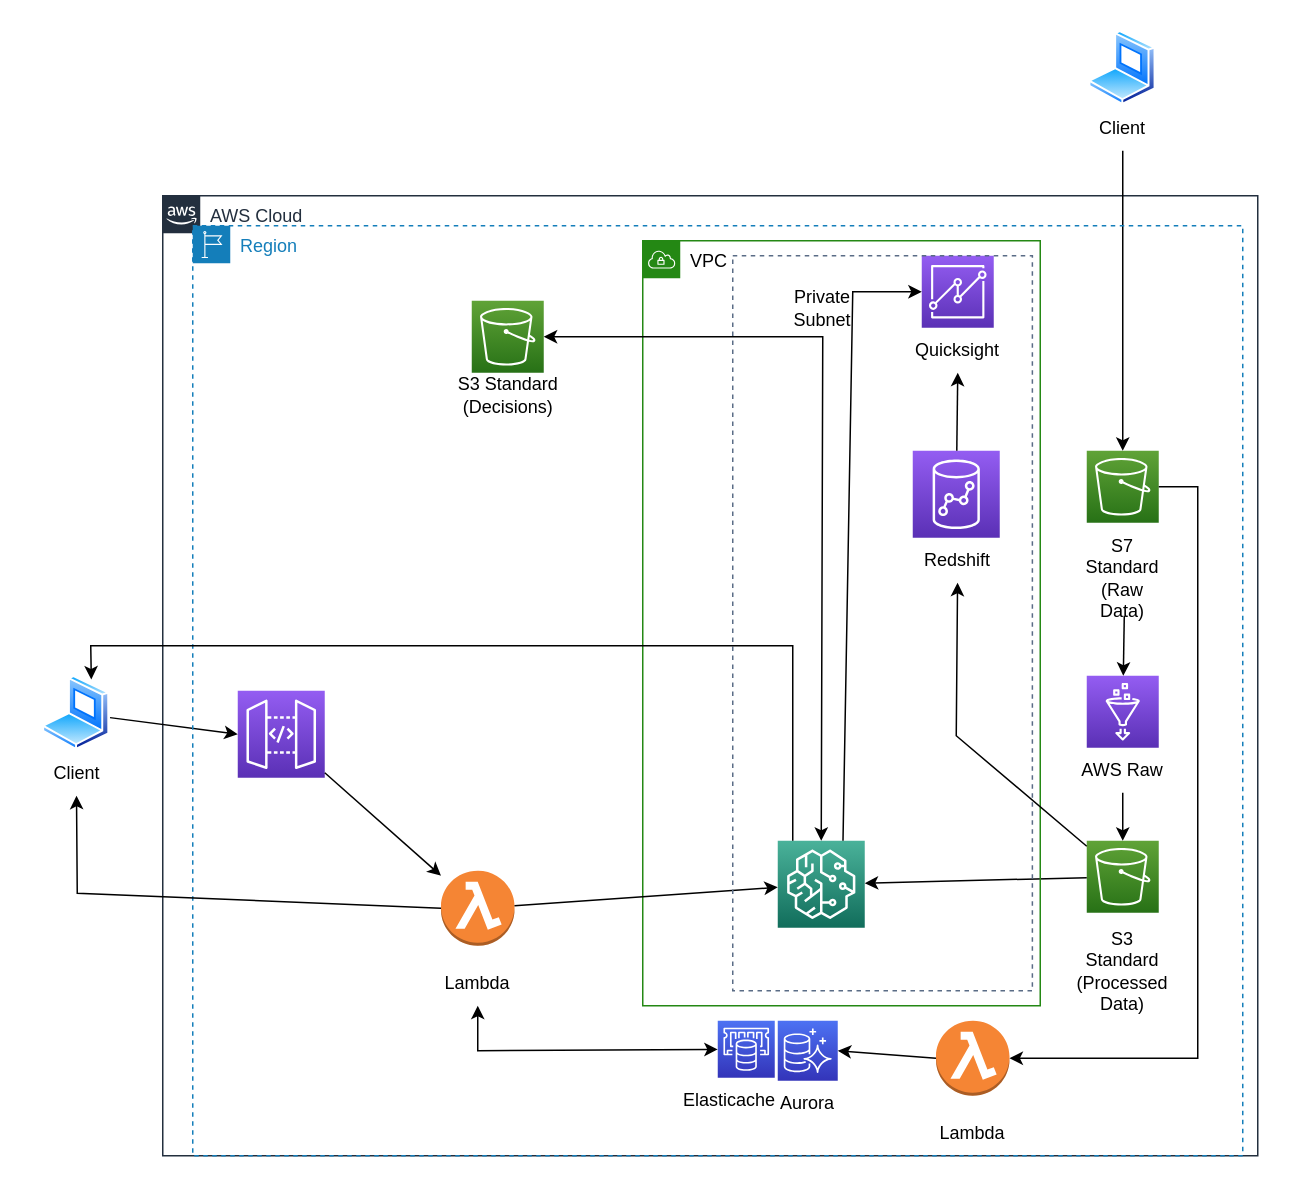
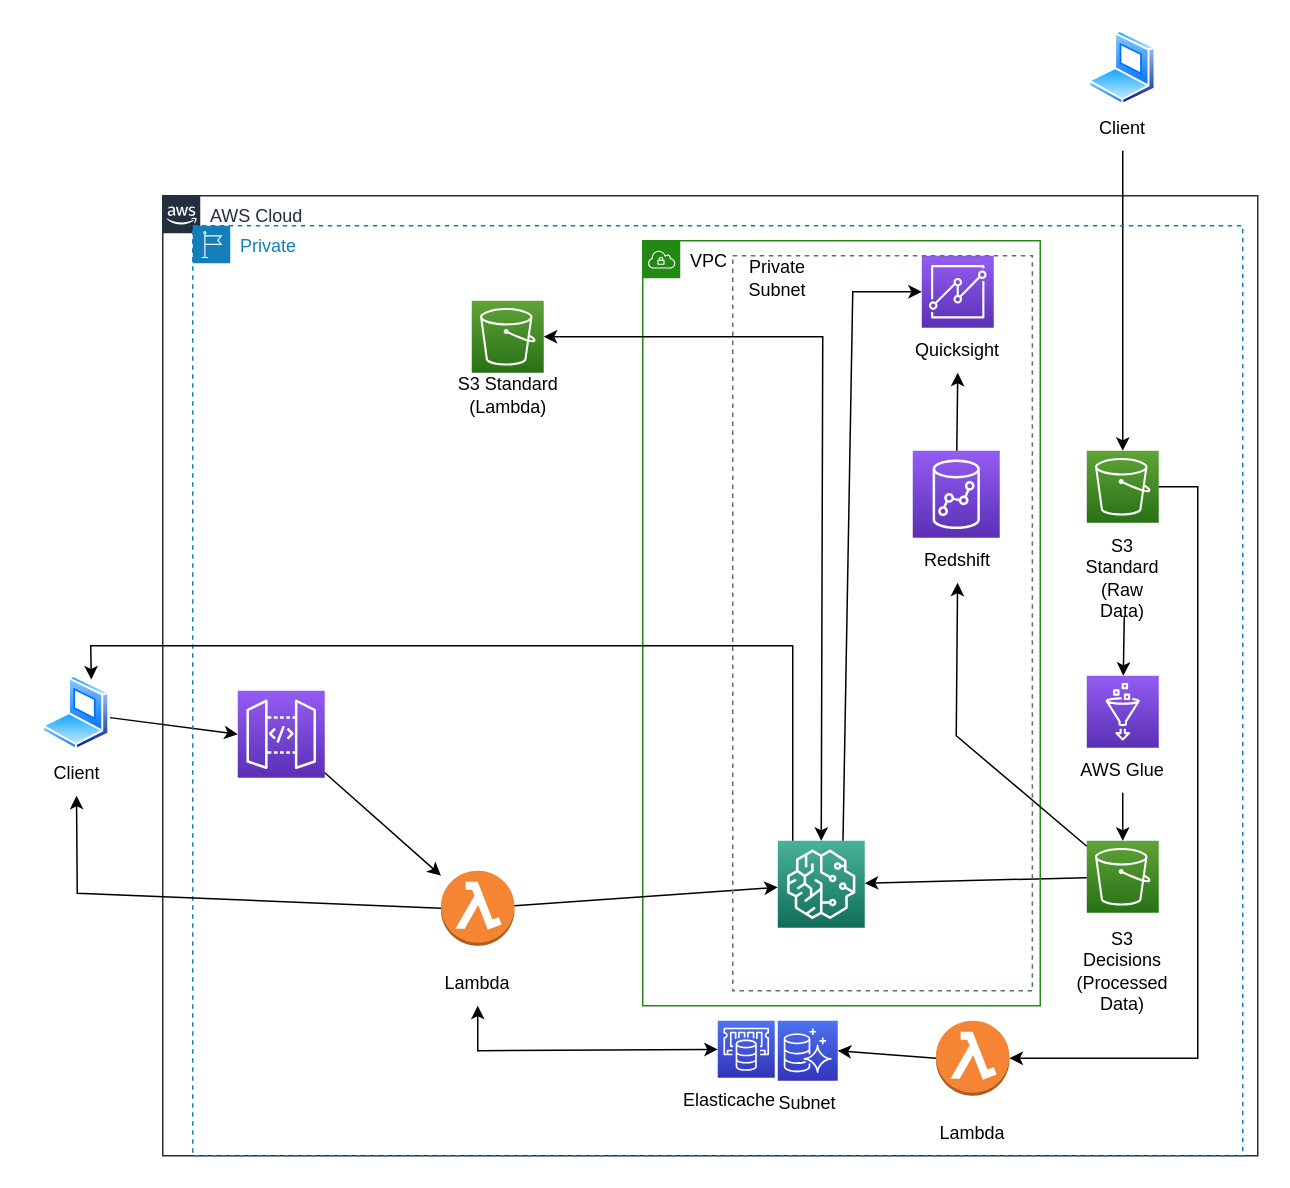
- <mxCell id="45" value="Region" style="points=[[0,0],[0.25,0],[0.5,0],[0.75,0],[1,0],[1,0.25],[1,0.5],[1,0.75],[1,1],[0.75,1],[0.5,1],[0.25,1],[0,1],[0,0.75],[0,0.5],[0,0.25]];outlineConnect=0;gradientColor=none;html=1;whiteSpace=wrap;fontSize=12;fontStyle=0;container=1;pointerEvents=0;collapsible=0;recursiveResize=0;shape=mxgraph.aws4.group;grIcon=mxgraph.aws4.group_region;strokeColor=#147EBA;fillColor=none;verticalAlign=top;align=left;spacingLeft=30;fontColor=#147EBA;dashed=1;" vertex="1" parent="1"><mxGeometry x="128" y="150" width="700" height="620" as="geometry" /></mxCell>
+ <mxCell id="45" value="Private" style="points=[[0,0],[0.25,0],[0.5,0],[0.75,0],[1,0],[1,0.25],[1,0.5],[1,0.75],[1,1],[0.75,1],[0.5,1],[0.25,1],[0,1],[0,0.75],[0,0.5],[0,0.25]];outlineConnect=0;gradientColor=none;html=1;whiteSpace=wrap;fontSize=12;fontStyle=0;container=1;pointerEvents=0;collapsible=0;recursiveResize=0;shape=mxgraph.aws4.group;grIcon=mxgraph.aws4.group_region;strokeColor=#147EBA;fillColor=none;verticalAlign=top;align=left;spacingLeft=30;fontColor=#147EBA;dashed=1;" vertex="1" parent="1"><mxGeometry x="128" y="150" width="700" height="620" as="geometry" /></mxCell>
- <mxCell id="47" value="Private Subnet" style="text;html=1;strokeColor=none;fillColor=none;align=center;verticalAlign=middle;whiteSpace=wrap;rounded=0;" vertex="1" parent="45"><mxGeometry x="390" y="40" width="60" height="30" as="geometry" /></mxCell>
+ <mxCell id="47" value="Private Subnet" style="text;html=1;strokeColor=none;fillColor=none;align=center;verticalAlign=middle;whiteSpace=wrap;rounded=0;" vertex="1" parent="45"><mxGeometry x="360" y="20" width="60" height="30" as="geometry" /></mxCell>
- <mxCell id="34" value="S3 Standard&lt;br&gt;(Decisions)" style="text;html=1;align=center;verticalAlign=middle;resizable=0;points=[];autosize=1;strokeColor=none;fillColor=none;" vertex="1" parent="32"><mxGeometry x="-10" y="48" width="80" height="30" as="geometry" /></mxCell>
+ <mxCell id="34" value="S3 Standard&lt;br&gt;(Lambda)" style="text;html=1;align=center;verticalAlign=middle;resizable=0;points=[];autosize=1;strokeColor=none;fillColor=none;" vertex="1" parent="32"><mxGeometry x="-10" y="48" width="80" height="30" as="geometry" /></mxCell>
- <mxCell id="17" value="S7 Standard (Raw Data)" style="text;html=1;strokeColor=none;fillColor=none;align=center;verticalAlign=middle;whiteSpace=wrap;rounded=0;" vertex="1" parent="2"><mxGeometry x="610" y="240" width="60" height="30" as="geometry" /></mxCell>
+ <mxCell id="17" value="S3 Standard (Raw Data)" style="text;html=1;strokeColor=none;fillColor=none;align=center;verticalAlign=middle;whiteSpace=wrap;rounded=0;" vertex="1" parent="2"><mxGeometry x="610" y="240" width="60" height="30" as="geometry" /></mxCell>
- <mxCell id="12" value="AWS Raw" style="text;html=1;strokeColor=none;fillColor=none;align=center;verticalAlign=middle;whiteSpace=wrap;rounded=0;" vertex="1" parent="2"><mxGeometry x="610" y="368" width="60" height="30" as="geometry" /></mxCell>
+ <mxCell id="12" value="AWS Glue" style="text;html=1;strokeColor=none;fillColor=none;align=center;verticalAlign=middle;whiteSpace=wrap;rounded=0;" vertex="1" parent="2"><mxGeometry x="610" y="368" width="60" height="30" as="geometry" /></mxCell>
- <mxCell id="15" value="S3 Standard (Processed Data)" style="text;html=1;strokeColor=none;fillColor=none;align=center;verticalAlign=middle;whiteSpace=wrap;rounded=0;" vertex="1" parent="13"><mxGeometry y="69.231" width="60" height="34.615" as="geometry" /></mxCell>
+ <mxCell id="15" value="S3 Decisions (Processed Data)" style="text;html=1;strokeColor=none;fillColor=none;align=center;verticalAlign=middle;whiteSpace=wrap;rounded=0;" vertex="1" parent="13"><mxGeometry y="69.231" width="60" height="34.615" as="geometry" /></mxCell>
- <mxCell id="51" value="Aurora" style="text;html=1;strokeColor=none;fillColor=none;align=center;verticalAlign=middle;whiteSpace=wrap;rounded=0;fontColor=#000000;" vertex="1" parent="49"><mxGeometry y="40" width="60" height="30" as="geometry" /></mxCell>
+ <mxCell id="51" value="Subnet" style="text;html=1;strokeColor=none;fillColor=none;align=center;verticalAlign=middle;whiteSpace=wrap;rounded=0;fontColor=#000000;" vertex="1" parent="49"><mxGeometry y="40" width="60" height="30" as="geometry" /></mxCell>
